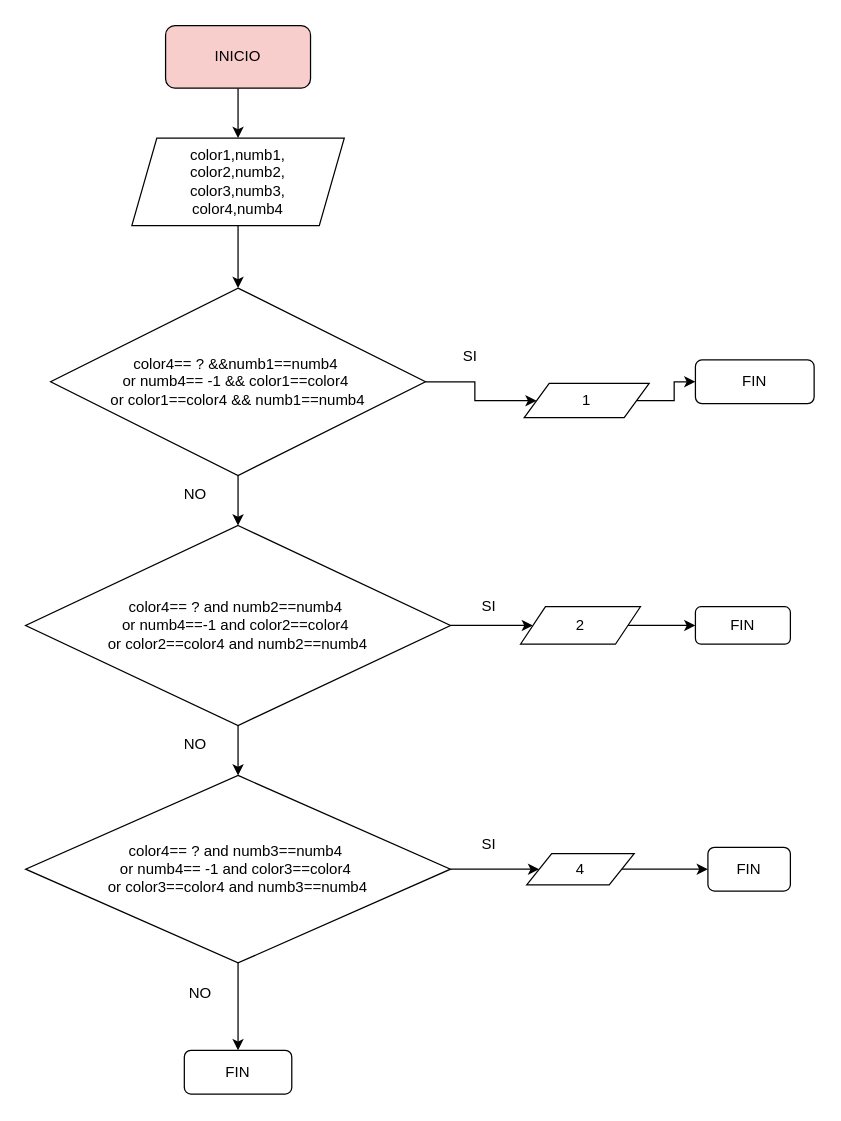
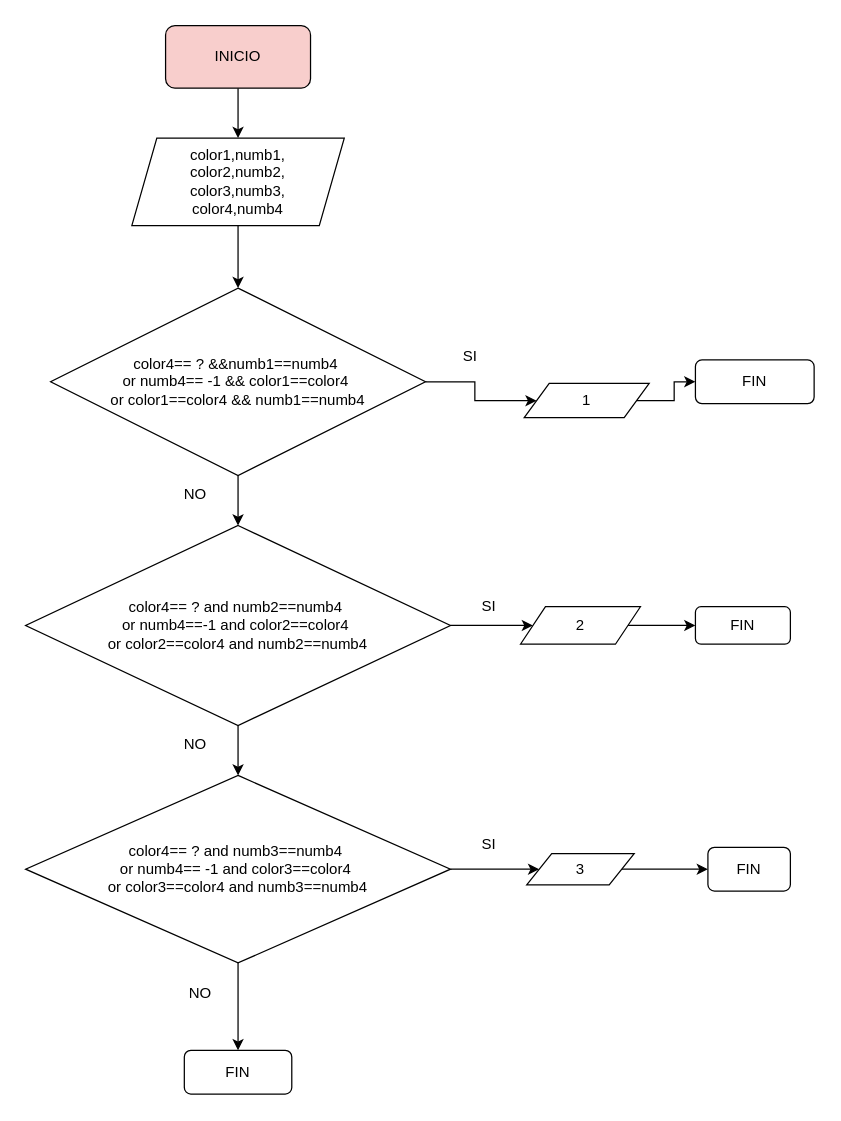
- <mxCell id="22" value="4" style="shape=parallelogram;perimeter=parallelogramPerimeter;whiteSpace=wrap;html=1;fixedSize=1;" parent="1" vertex="1"><mxGeometry x="421" y="682.5" width="86" height="25" as="geometry" /></mxCell>
+ <mxCell id="22" value="3" style="shape=parallelogram;perimeter=parallelogramPerimeter;whiteSpace=wrap;html=1;fixedSize=1;" parent="1" vertex="1"><mxGeometry x="421" y="682.5" width="86" height="25" as="geometry" /></mxCell>
